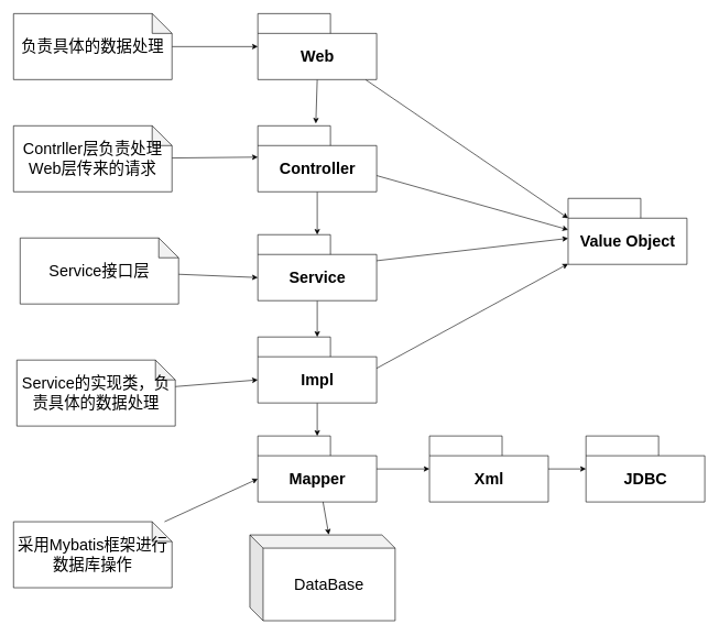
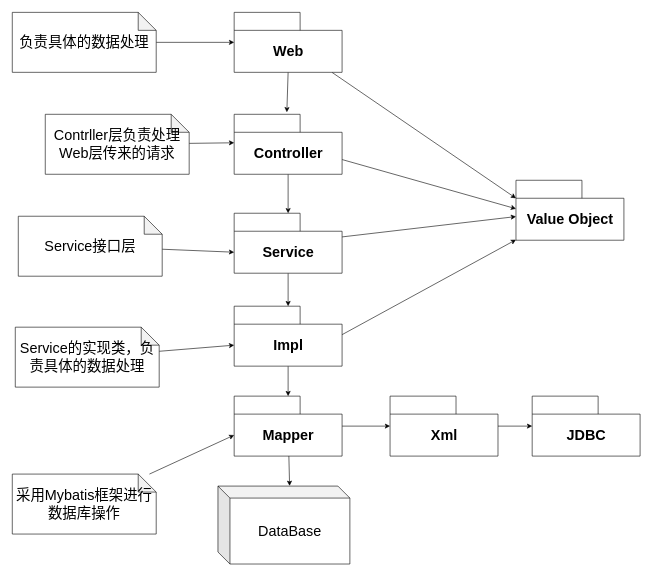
- <mxCell id="33" value="Contrller层负责处理Web层传来的请求" style="shape=note;whiteSpace=wrap;html=1;backgroundOutline=1;darkOpacity=0.05;fontSize=24;" vertex="1" parent="1"><mxGeometry x="20" y="190" width="240" height="100" as="geometry" /></mxCell>
+ <mxCell id="33" value="Contrller层负责处理Web层传来的请求" style="shape=note;whiteSpace=wrap;html=1;backgroundOutline=1;darkOpacity=0.05;fontSize=24;" vertex="1" parent="1"><mxGeometry x="75" y="190" width="240" height="100" as="geometry" /></mxCell>
- <mxCell id="29" value="DataBase" style="shape=cube;whiteSpace=wrap;html=1;boundedLbl=1;backgroundOutline=1;darkOpacity=0.05;darkOpacity2=0.1;fontSize=24;" vertex="1" parent="1"><mxGeometry x="378" y="810" width="220" height="130" as="geometry" /></mxCell>
+ <mxCell id="29" value="DataBase" style="shape=cube;whiteSpace=wrap;html=1;boundedLbl=1;backgroundOutline=1;darkOpacity=0.05;darkOpacity2=0.1;fontSize=24;" vertex="1" parent="1"><mxGeometry x="363" y="810" width="220" height="130" as="geometry" /></mxCell>
